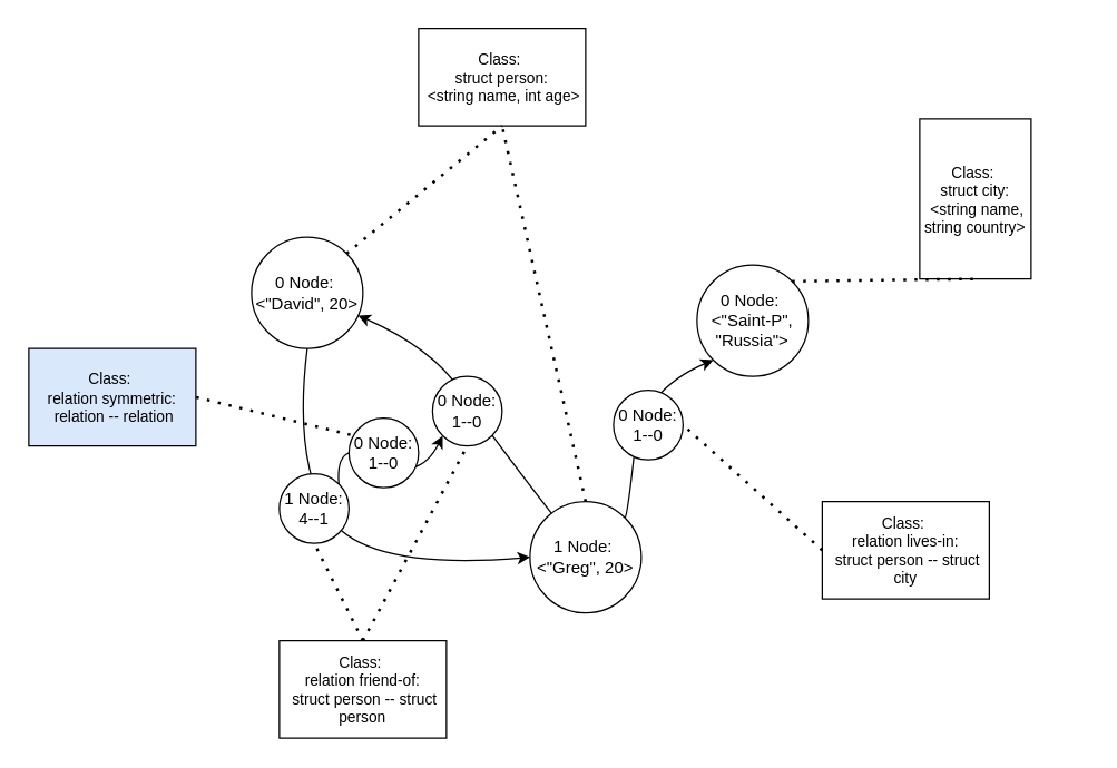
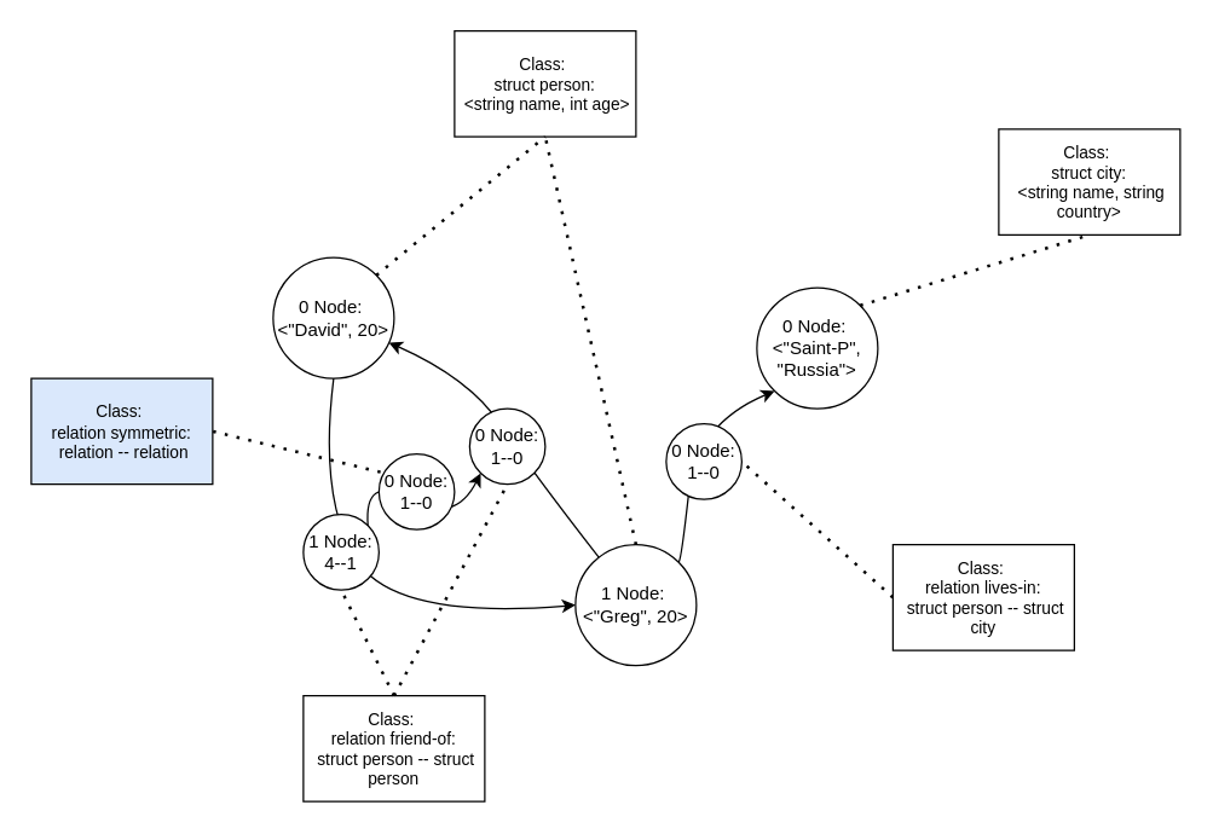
- <mxCell id="8" value="&lt;font style=&quot;font-size: 11px;&quot;&gt;Class:&amp;nbsp;&lt;/font&gt;&lt;div style=&quot;font-size: 11px;&quot;&gt;&lt;font style=&quot;font-size: 11px;&quot;&gt;struct city:&lt;/font&gt;&lt;/div&gt;&lt;div style=&quot;font-size: 11px;&quot;&gt;&lt;font style=&quot;font-size: 11px;&quot;&gt;&amp;nbsp;&amp;lt;&lt;span style=&quot;background-color: initial;&quot;&gt;string name, string country&amp;gt;&lt;/span&gt;&lt;/font&gt;&lt;/div&gt;" style="rounded=0;whiteSpace=wrap;html=1;" vertex="1" parent="1"><mxGeometry x="660" y="85" width="80" height="115" as="geometry" /></mxCell>
+ <mxCell id="8" value="&lt;font style=&quot;font-size: 11px;&quot;&gt;Class:&amp;nbsp;&lt;/font&gt;&lt;div style=&quot;font-size: 11px;&quot;&gt;&lt;font style=&quot;font-size: 11px;&quot;&gt;struct city:&lt;/font&gt;&lt;/div&gt;&lt;div style=&quot;font-size: 11px;&quot;&gt;&lt;font style=&quot;font-size: 11px;&quot;&gt;&amp;nbsp;&amp;lt;&lt;span style=&quot;background-color: initial;&quot;&gt;string name, string country&amp;gt;&lt;/span&gt;&lt;/font&gt;&lt;/div&gt;" style="rounded=0;whiteSpace=wrap;html=1;" vertex="1" parent="1"><mxGeometry x="660" y="85" width="120" height="70" as="geometry" /></mxCell>
